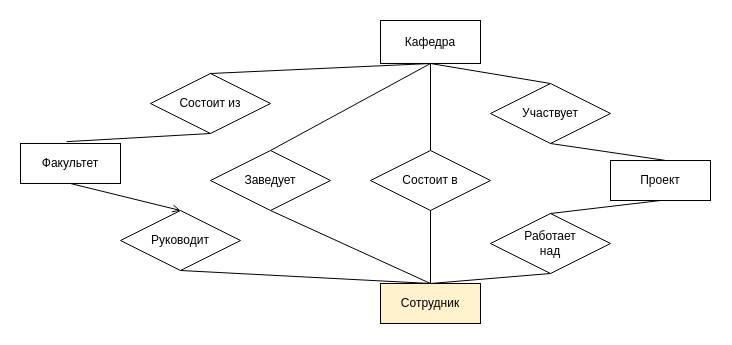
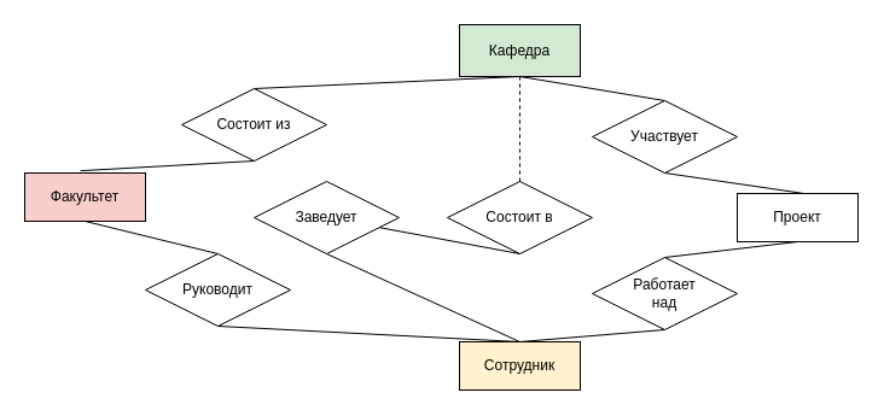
- <mxCell id="2" value="Кафедра" style="whiteSpace=wrap;html=1;align=center;" parent="1" vertex="1"><mxGeometry x="380" y="20" width="100" height="43" as="geometry" /></mxCell>
+ <mxCell id="2" value="Кафедра" style="whiteSpace=wrap;html=1;align=center;fillColor=#d5e8d4;" parent="1" vertex="1"><mxGeometry x="380" y="20" width="100" height="43" as="geometry" /></mxCell>
- <mxCell id="12" value="" style="endArrow=none;html=1;rounded=0;exitX=0.5;exitY=1;exitDx=0;exitDy=0;entryX=0.5;entryY=0;entryDx=0;entryDy=0;" parent="1" source="2" target="5" edge="1"><mxGeometry relative="1" as="geometry"><mxPoint x="370" y="223" as="sourcePoint" /><mxPoint x="530" y="223" as="targetPoint" /></mxGeometry></mxCell>
+ <mxCell id="12" value="" style="endArrow=none;html=1;rounded=0;exitX=0.5;exitY=1;exitDx=0;exitDy=0;entryX=0.5;entryY=0;entryDx=0;entryDy=0;dashed=1;" parent="1" source="2" target="5" edge="1"><mxGeometry relative="1" as="geometry"><mxPoint x="370" y="223" as="sourcePoint" /><mxPoint x="530" y="223" as="targetPoint" /></mxGeometry></mxCell>
- <mxCell id="13" value="" style="endArrow=none;html=1;rounded=0;exitX=0.5;exitY=0;exitDx=0;exitDy=0;entryX=0.5;entryY=1;entryDx=0;entryDy=0;" parent="1" source="7" target="2" edge="1"><mxGeometry relative="1" as="geometry"><mxPoint x="370" y="223" as="sourcePoint" /><mxPoint x="530" y="223" as="targetPoint" /></mxGeometry></mxCell>
- <mxCell id="17" value="Факультет" style="whiteSpace=wrap;html=1;align=center;" vertex="1" parent="1"><mxGeometry x="20" y="143" width="100" height="40" as="geometry" /></mxCell>
+ <mxCell id="17" value="Факультет" style="whiteSpace=wrap;html=1;align=center;fillColor=#f8cecc;" vertex="1" parent="1"><mxGeometry x="20" y="143" width="100" height="40" as="geometry" /></mxCell>
- <mxCell id="20" value="" style="endArrow=open;html=1;rounded=0;entryX=0.5;entryY=0;entryDx=0;entryDy=0;exitX=0.5;exitY=1;exitDx=0;exitDy=0;" edge="1" parent="1" source="17" target="19"><mxGeometry relative="1" as="geometry"><mxPoint x="70" y="-27" as="sourcePoint" /><mxPoint x="430" y="123" as="targetPoint" /></mxGeometry></mxCell>
+ <mxCell id="20" value="" style="endArrow=none;html=1;rounded=0;entryX=0.5;entryY=0;entryDx=0;entryDy=0;exitX=0.5;exitY=1;exitDx=0;exitDy=0;" edge="1" parent="1" source="17" target="19"><mxGeometry relative="1" as="geometry"><mxPoint x="70" y="-27" as="sourcePoint" /><mxPoint x="430" y="123" as="targetPoint" /></mxGeometry></mxCell>
- <mxCell id="9" value="" style="endArrow=none;html=1;rounded=0;exitX=0.5;exitY=1;exitDx=0;exitDy=0;" parent="1" source="5" target="3" edge="1"><mxGeometry relative="1" as="geometry"><mxPoint x="380" y="423" as="sourcePoint" /><mxPoint x="540" y="423" as="targetPoint" /></mxGeometry></mxCell>
+ <mxCell id="9" value="" style="endArrow=none;html=1;rounded=0;exitX=0.5;exitY=1;exitDx=0;exitDy=0;" parent="1" source="5" target="7" edge="1"><mxGeometry relative="1" as="geometry"><mxPoint x="380" y="423" as="sourcePoint" /><mxPoint x="540" y="423" as="targetPoint" /></mxGeometry></mxCell>
